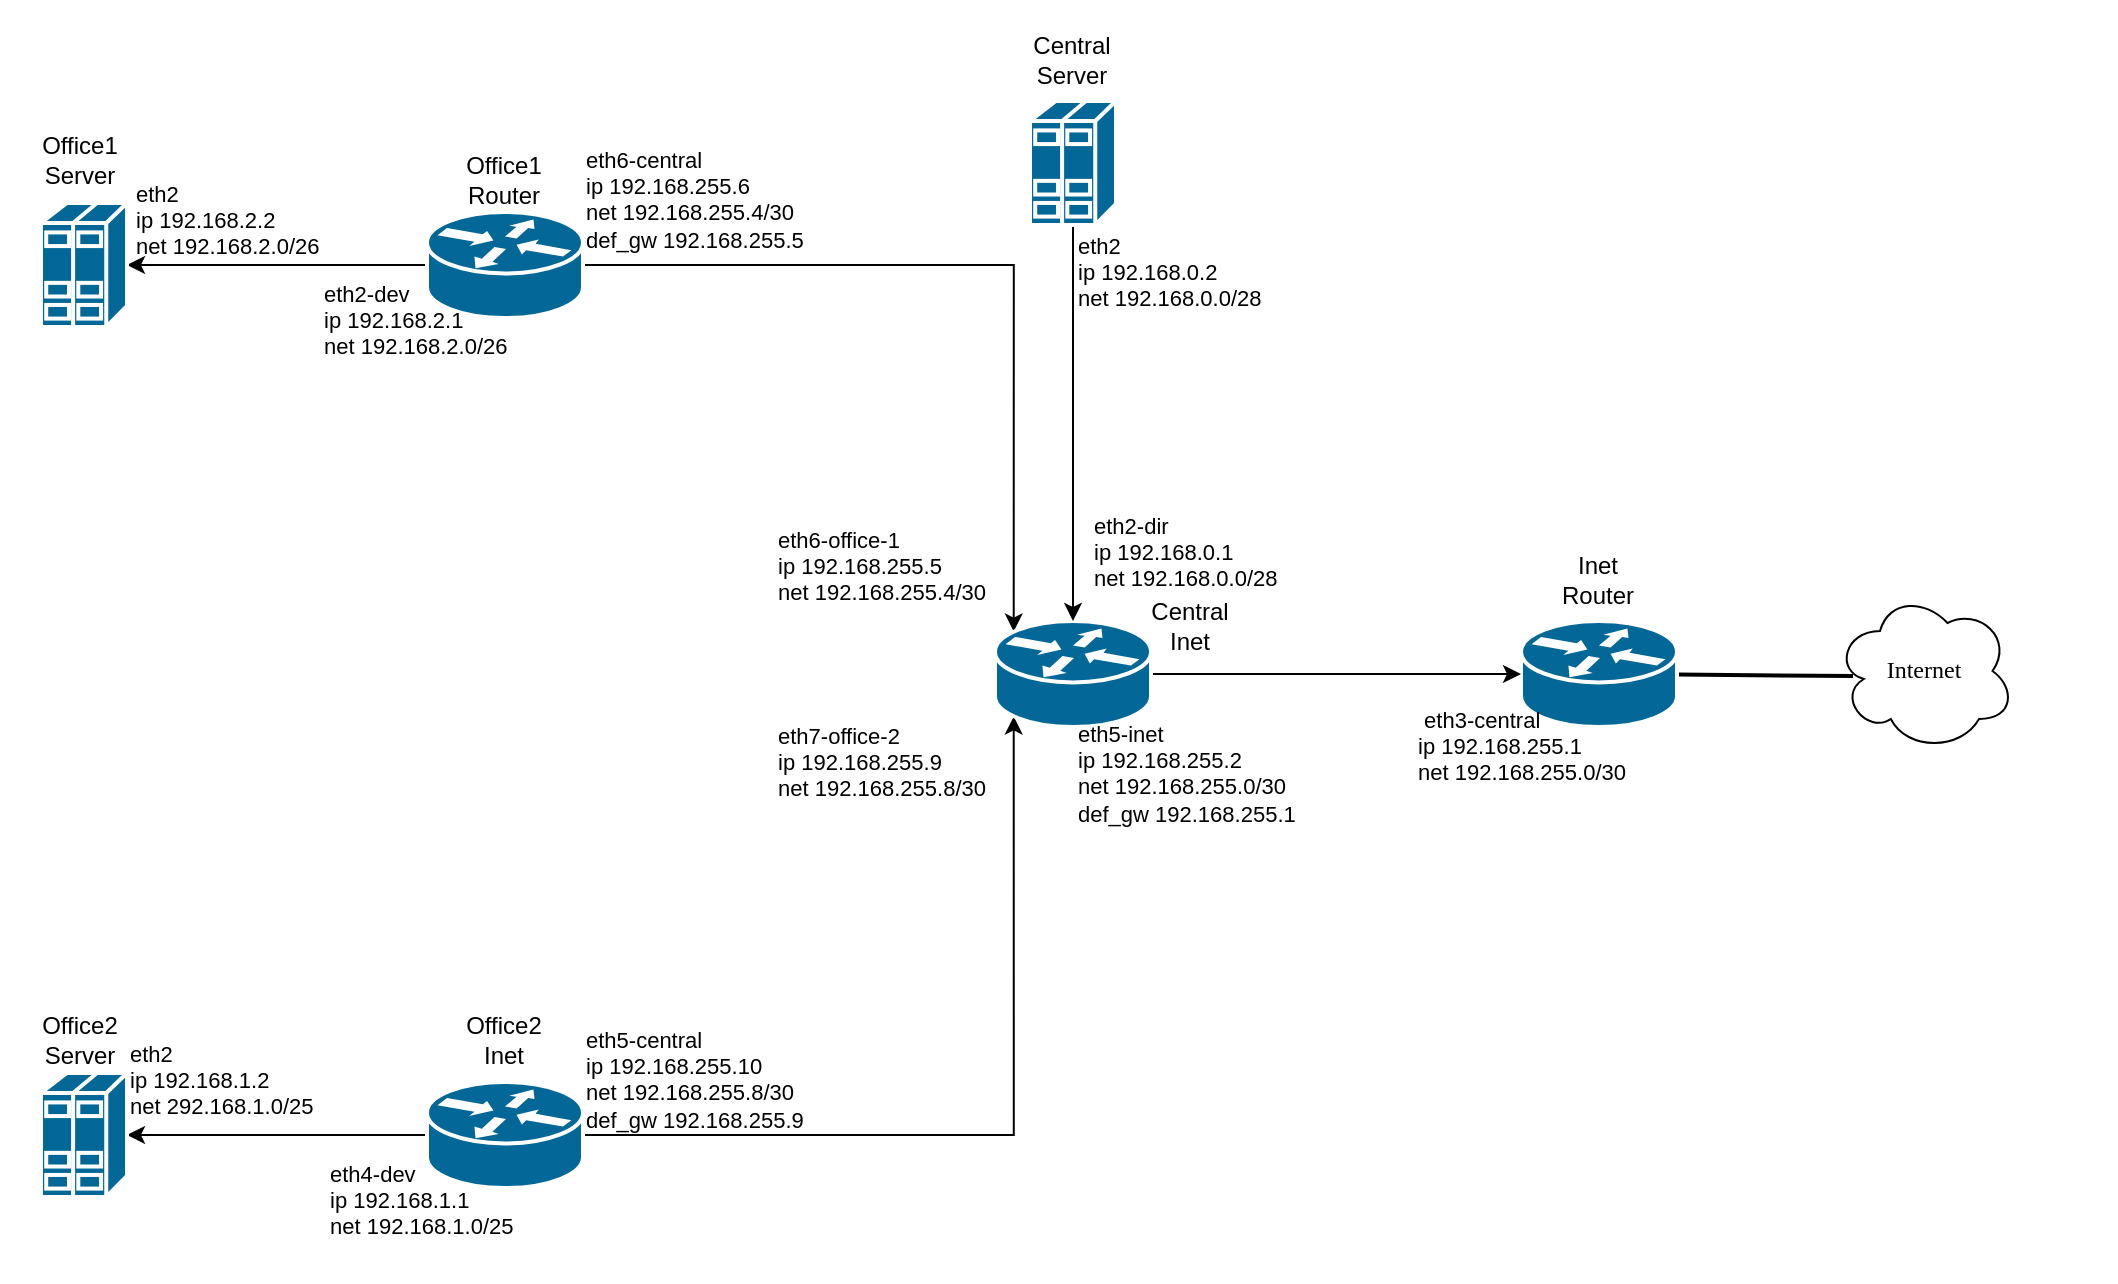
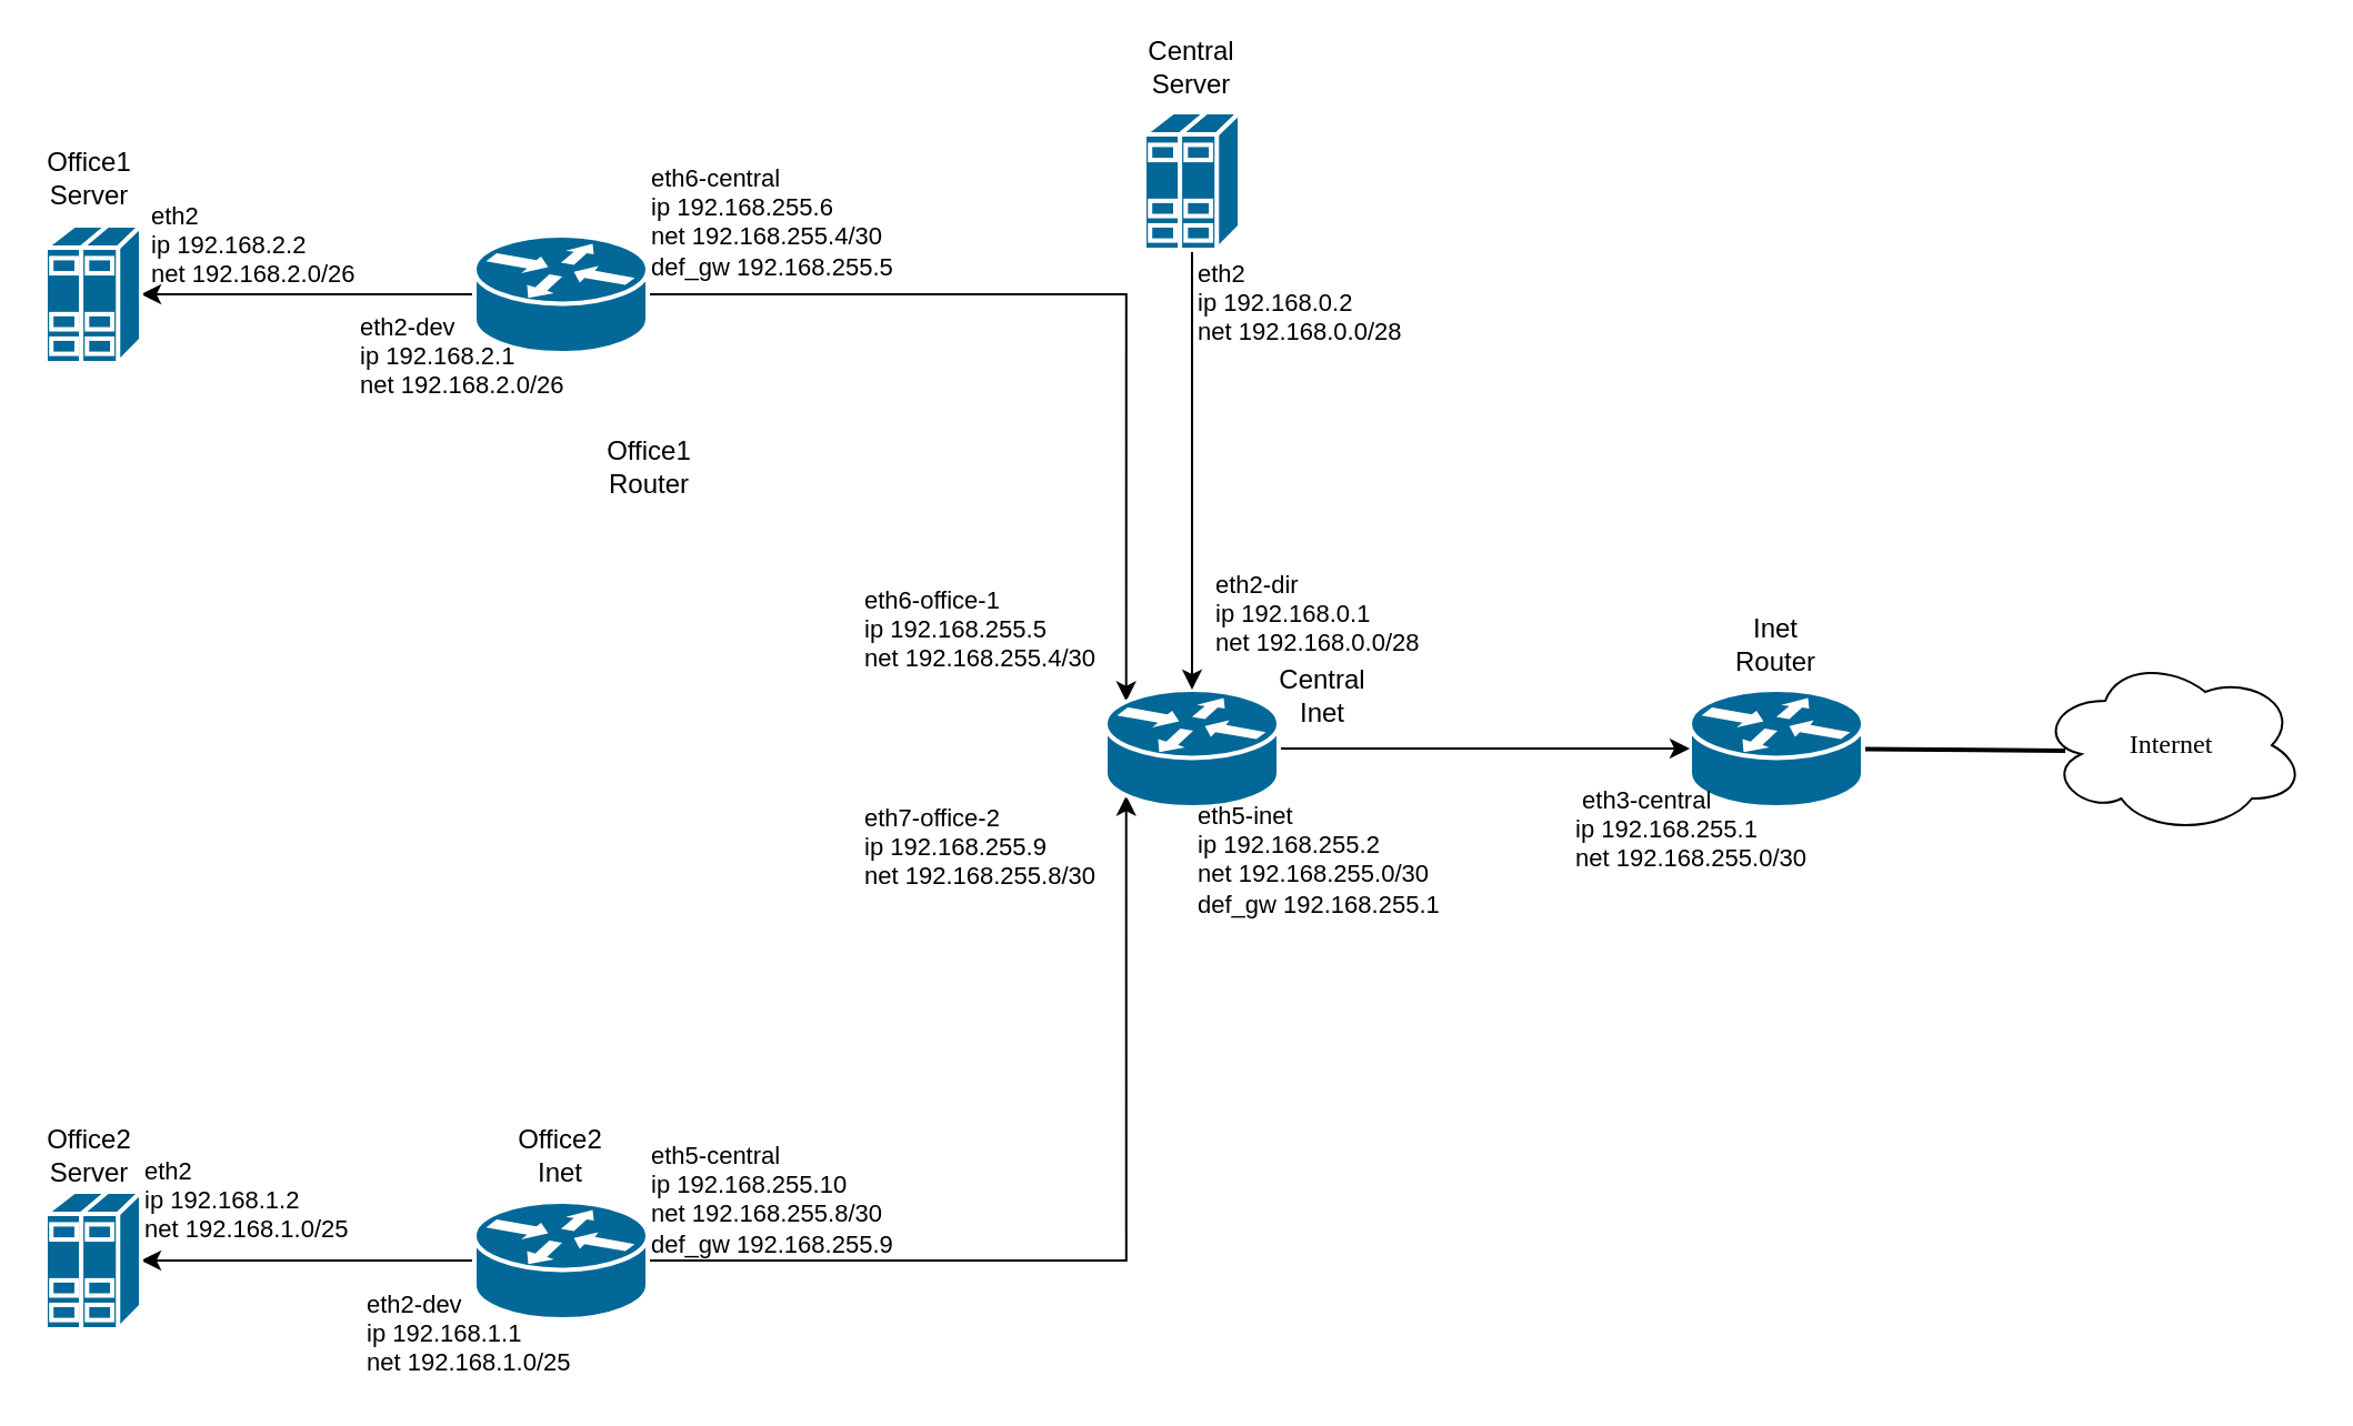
- <mxCell id="17" value="Office1 Router" style="text;html=1;strokeColor=none;fillColor=none;align=center;verticalAlign=middle;whiteSpace=wrap;rounded=0;" parent="1" vertex="1"><mxGeometry x="232" y="80" width="40" height="20" as="geometry" /></mxCell>
+ <mxCell id="17" value="Office1 Router" style="text;html=1;strokeColor=none;fillColor=none;align=center;verticalAlign=middle;whiteSpace=wrap;rounded=0;" parent="1" vertex="1"><mxGeometry x="272" y="200" width="40" height="20" as="geometry" /></mxCell>
- <mxCell id="2" value="Internet" style="ellipse;shape=cloud;whiteSpace=wrap;html=1;rounded=0;shadow=0;comic=0;strokeWidth=1;fontFamily=Verdana;fontSize=12;" parent="1" vertex="1"><mxGeometry x="917" y="295" width="90" height="80" as="geometry" /></mxCell>
+ <mxCell id="2" value="Internet" style="ellipse;shape=cloud;whiteSpace=wrap;html=1;rounded=0;shadow=0;comic=0;strokeWidth=1;fontFamily=Verdana;fontSize=12;" parent="1" vertex="1"><mxGeometry x="917" y="295" width="120" height="80" as="geometry" /></mxCell>
- <mxCell id="35" value="&lt;div style=&quot;font-size: 11px&quot;&gt;&lt;font style=&quot;font-size: 11px&quot;&gt;eth2&lt;/font&gt;&lt;/div&gt;&lt;div style=&quot;font-size: 11px&quot;&gt;&lt;font style=&quot;font-size: 11px&quot;&gt;ip 192.168.1.2&lt;/font&gt;&lt;/div&gt;&lt;div style=&quot;font-size: 11px&quot;&gt;&lt;font style=&quot;font-size: 11px&quot;&gt;net 292.168.1.0/25&lt;/font&gt;&lt;/div&gt;" style="text;html=1;strokeColor=none;fillColor=none;align=left;verticalAlign=middle;whiteSpace=wrap;rounded=0;" vertex="1" parent="1"><mxGeometry x="63" y="520" width="100" height="40" as="geometry" /></mxCell>
+ <mxCell id="35" value="&lt;div style=&quot;font-size: 11px&quot;&gt;&lt;font style=&quot;font-size: 11px&quot;&gt;eth2&lt;/font&gt;&lt;/div&gt;&lt;div style=&quot;font-size: 11px&quot;&gt;&lt;font style=&quot;font-size: 11px&quot;&gt;ip 192.168.1.2&lt;/font&gt;&lt;/div&gt;&lt;div style=&quot;font-size: 11px&quot;&gt;&lt;font style=&quot;font-size: 11px&quot;&gt;net 192.168.1.0/25&lt;/font&gt;&lt;/div&gt;" style="text;html=1;strokeColor=none;fillColor=none;align=left;verticalAlign=middle;whiteSpace=wrap;rounded=0;" vertex="1" parent="1"><mxGeometry x="63" y="520" width="100" height="40" as="geometry" /></mxCell>
- <mxCell id="36" value="&lt;div style=&quot;font-size: 11px&quot;&gt;&lt;font style=&quot;font-size: 11px&quot;&gt;eth4-dev&lt;/font&gt;&lt;/div&gt;&lt;div style=&quot;font-size: 11px&quot;&gt;&lt;font style=&quot;font-size: 11px&quot;&gt;ip 192.168.1.1&lt;/font&gt;&lt;/div&gt;&lt;div style=&quot;font-size: 11px&quot;&gt;&lt;font style=&quot;font-size: 11px&quot;&gt;net 192.168.1.0/25&lt;/font&gt;&lt;/div&gt;" style="text;html=1;strokeColor=none;fillColor=none;align=left;verticalAlign=middle;whiteSpace=wrap;rounded=0;" vertex="1" parent="1"><mxGeometry x="163" y="580" width="100" height="40" as="geometry" /></mxCell>
+ <mxCell id="36" value="&lt;div style=&quot;font-size: 11px&quot;&gt;&lt;font style=&quot;font-size: 11px&quot;&gt;eth2-dev&lt;/font&gt;&lt;/div&gt;&lt;div style=&quot;font-size: 11px&quot;&gt;&lt;font style=&quot;font-size: 11px&quot;&gt;ip 192.168.1.1&lt;/font&gt;&lt;/div&gt;&lt;div style=&quot;font-size: 11px&quot;&gt;&lt;font style=&quot;font-size: 11px&quot;&gt;net 192.168.1.0/25&lt;/font&gt;&lt;/div&gt;" style="text;html=1;strokeColor=none;fillColor=none;align=left;verticalAlign=middle;whiteSpace=wrap;rounded=0;" vertex="1" parent="1"><mxGeometry x="163" y="580" width="100" height="40" as="geometry" /></mxCell>
